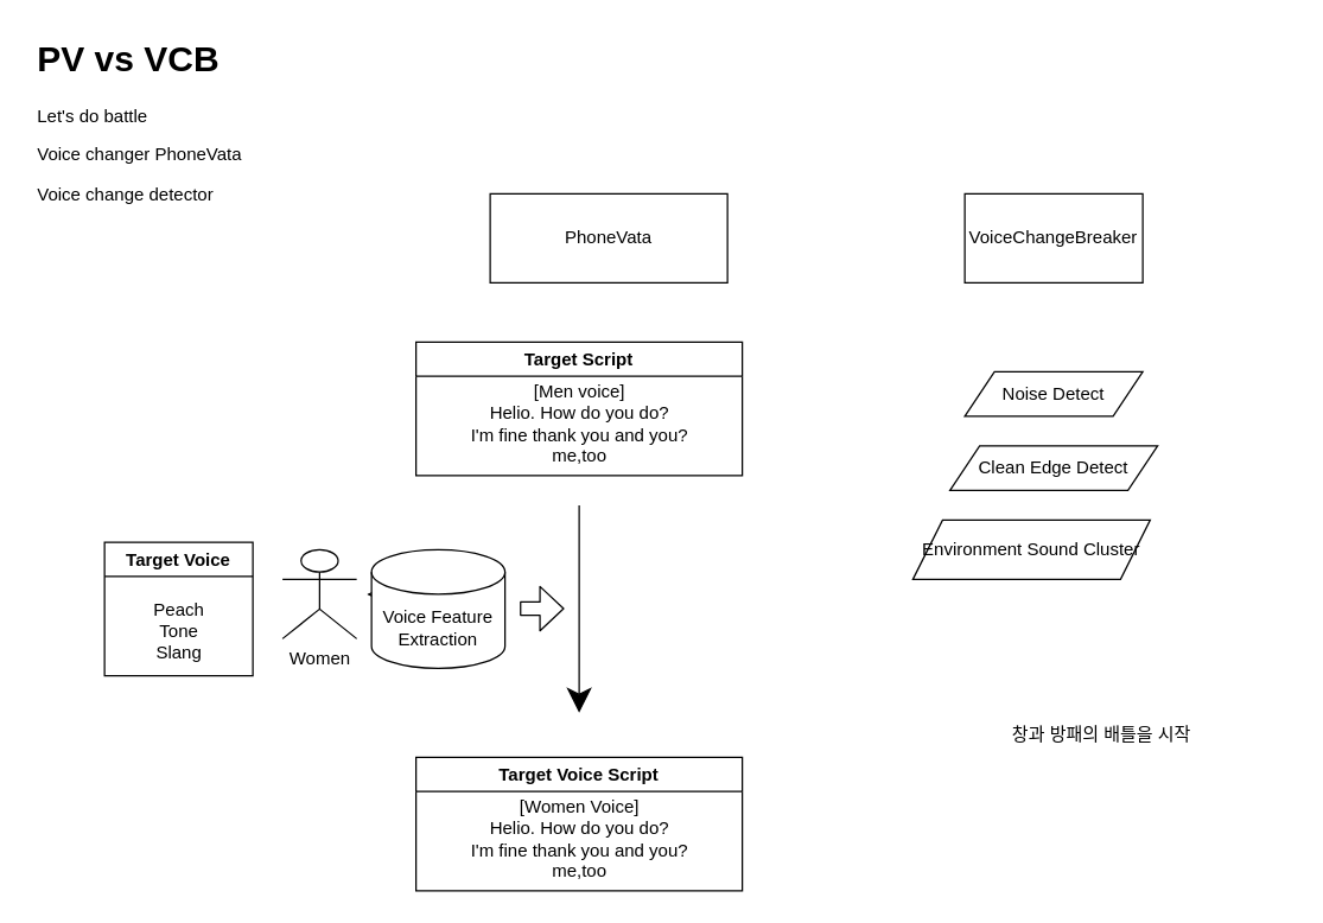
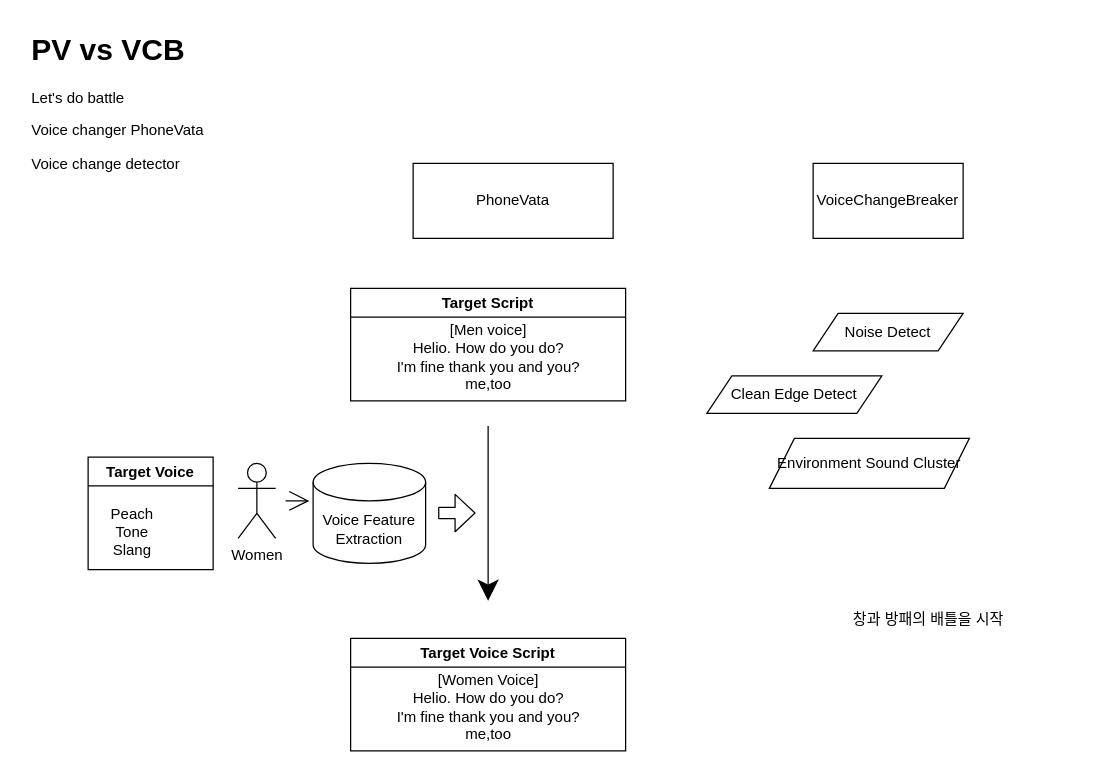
- <mxCell id="17" value="Clean Edge Detect" style="shape=parallelogram;perimeter=parallelogramPerimeter;whiteSpace=wrap;html=1;fixedSize=1;hachureGap=4;pointerEvents=0;" parent="1" vertex="1"><mxGeometry x="640" y="300" width="140" height="30" as="geometry" /></mxCell>
+ <mxCell id="17" value="Clean Edge Detect" style="shape=parallelogram;perimeter=parallelogramPerimeter;whiteSpace=wrap;html=1;fixedSize=1;hachureGap=4;pointerEvents=0;" parent="1" vertex="1"><mxGeometry x="565" y="300" width="140" height="30" as="geometry" /></mxCell>
- <mxCell id="6" value="Women" style="shape=umlActor;verticalLabelPosition=bottom;verticalAlign=top;html=1;outlineConnect=0;hachureGap=4;pointerEvents=0;" parent="1" vertex="1"><mxGeometry x="190" y="370" width="50" height="60" as="geometry" /></mxCell>
+ <mxCell id="6" value="Women" style="shape=umlActor;verticalLabelPosition=bottom;verticalAlign=top;html=1;outlineConnect=0;hachureGap=4;pointerEvents=0;" parent="1" vertex="1"><mxGeometry x="190" y="370" width="30" height="60" as="geometry" /></mxCell>
- <mxCell id="15" value="Peach&lt;br&gt;Tone&lt;br&gt;Slang" style="text;html=1;align=center;verticalAlign=middle;resizable=0;points=[];autosize=1;strokeColor=none;fillColor=none;" parent="14" vertex="1"><mxGeometry x="25" y="35" width="50" height="50" as="geometry" /></mxCell>
+ <mxCell id="15" value="Peach&lt;br&gt;Tone&lt;br&gt;Slang" style="text;html=1;align=center;verticalAlign=middle;resizable=0;points=[];autosize=1;strokeColor=none;fillColor=none;" parent="14" vertex="1"><mxGeometry x="10" y="35" width="50" height="50" as="geometry" /></mxCell>
